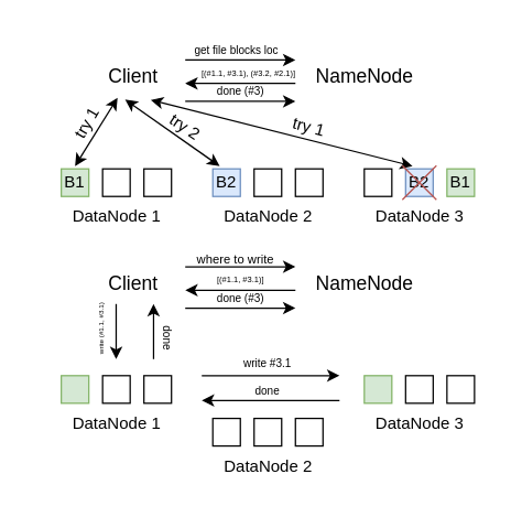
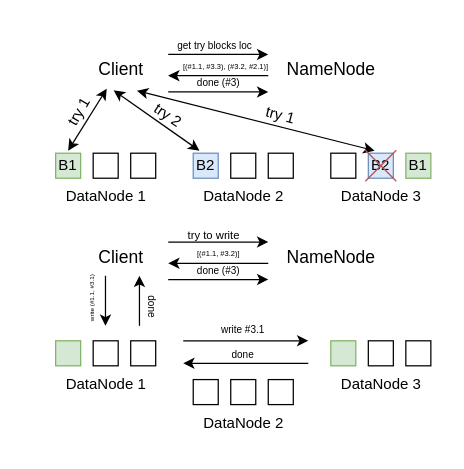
- <mxCell id="21" value="&lt;font style=&quot;font-size: 8px;&quot;&gt;get file blocks loc&lt;/font&gt;" style="text;html=1;align=center;verticalAlign=middle;resizable=0;points=[];autosize=1;strokeColor=none;fillColor=none;" vertex="1" parent="19"><mxGeometry width="80" height="30" as="geometry" /></mxCell>
+ <mxCell id="21" value="&lt;font style=&quot;font-size: 8px;&quot;&gt;get try blocks loc&lt;/font&gt;" style="text;html=1;align=center;verticalAlign=middle;resizable=0;points=[];autosize=1;strokeColor=none;fillColor=none;" vertex="1" parent="19"><mxGeometry width="80" height="30" as="geometry" /></mxCell>
- <mxCell id="18" value="&lt;font style=&quot;font-size: 6px;&quot;&gt;&amp;nbsp; &amp;nbsp; &amp;nbsp; &amp;nbsp;[(#1.1, #3.1), (#3.2, #2.1)]&lt;/font&gt;" style="text;html=1;align=center;verticalAlign=middle;resizable=0;points=[];autosize=1;strokeColor=none;fillColor=none;" vertex="1" parent="16"><mxGeometry x="-5" width="100" height="30" as="geometry" /></mxCell>
+ <mxCell id="18" value="&lt;font style=&quot;font-size: 6px;&quot;&gt;&amp;nbsp; &amp;nbsp; &amp;nbsp; &amp;nbsp;[(#1.1, #3.3), (#3.2, #2.1)]&lt;/font&gt;" style="text;html=1;align=center;verticalAlign=middle;resizable=0;points=[];autosize=1;strokeColor=none;fillColor=none;" vertex="1" parent="16"><mxGeometry x="-5" width="100" height="30" as="geometry" /></mxCell>
- <mxCell id="51" value="&lt;font style=&quot;font-size: 9px;&quot;&gt;where to write&amp;nbsp; &amp;nbsp; &amp;nbsp; &amp;nbsp;&lt;/font&gt;" style="text;html=1;align=center;verticalAlign=middle;resizable=0;points=[];autosize=1;strokeColor=none;fillColor=none;" vertex="1" parent="49"><mxGeometry x="-10" width="100" height="30" as="geometry" /></mxCell>
+ <mxCell id="51" value="&lt;font style=&quot;font-size: 9px;&quot;&gt;try to write&amp;nbsp; &amp;nbsp; &amp;nbsp; &amp;nbsp;&lt;/font&gt;" style="text;html=1;align=center;verticalAlign=middle;resizable=0;points=[];autosize=1;strokeColor=none;fillColor=none;" vertex="1" parent="49"><mxGeometry x="-10" width="100" height="30" as="geometry" /></mxCell>
- <mxCell id="48" value="&lt;span style=&quot;font-size: 6px;&quot;&gt;[(#1.1, #3.1)]&lt;/span&gt;" style="text;html=1;align=center;verticalAlign=middle;resizable=0;points=[];autosize=1;strokeColor=none;fillColor=none;" vertex="1" parent="46"><mxGeometry x="15" width="60" height="30" as="geometry" /></mxCell>
+ <mxCell id="48" value="&lt;span style=&quot;font-size: 6px;&quot;&gt;[(#1.1, #3.2)]&lt;/span&gt;" style="text;html=1;align=center;verticalAlign=middle;resizable=0;points=[];autosize=1;strokeColor=none;fillColor=none;" vertex="1" parent="46"><mxGeometry x="15" width="60" height="30" as="geometry" /></mxCell>
